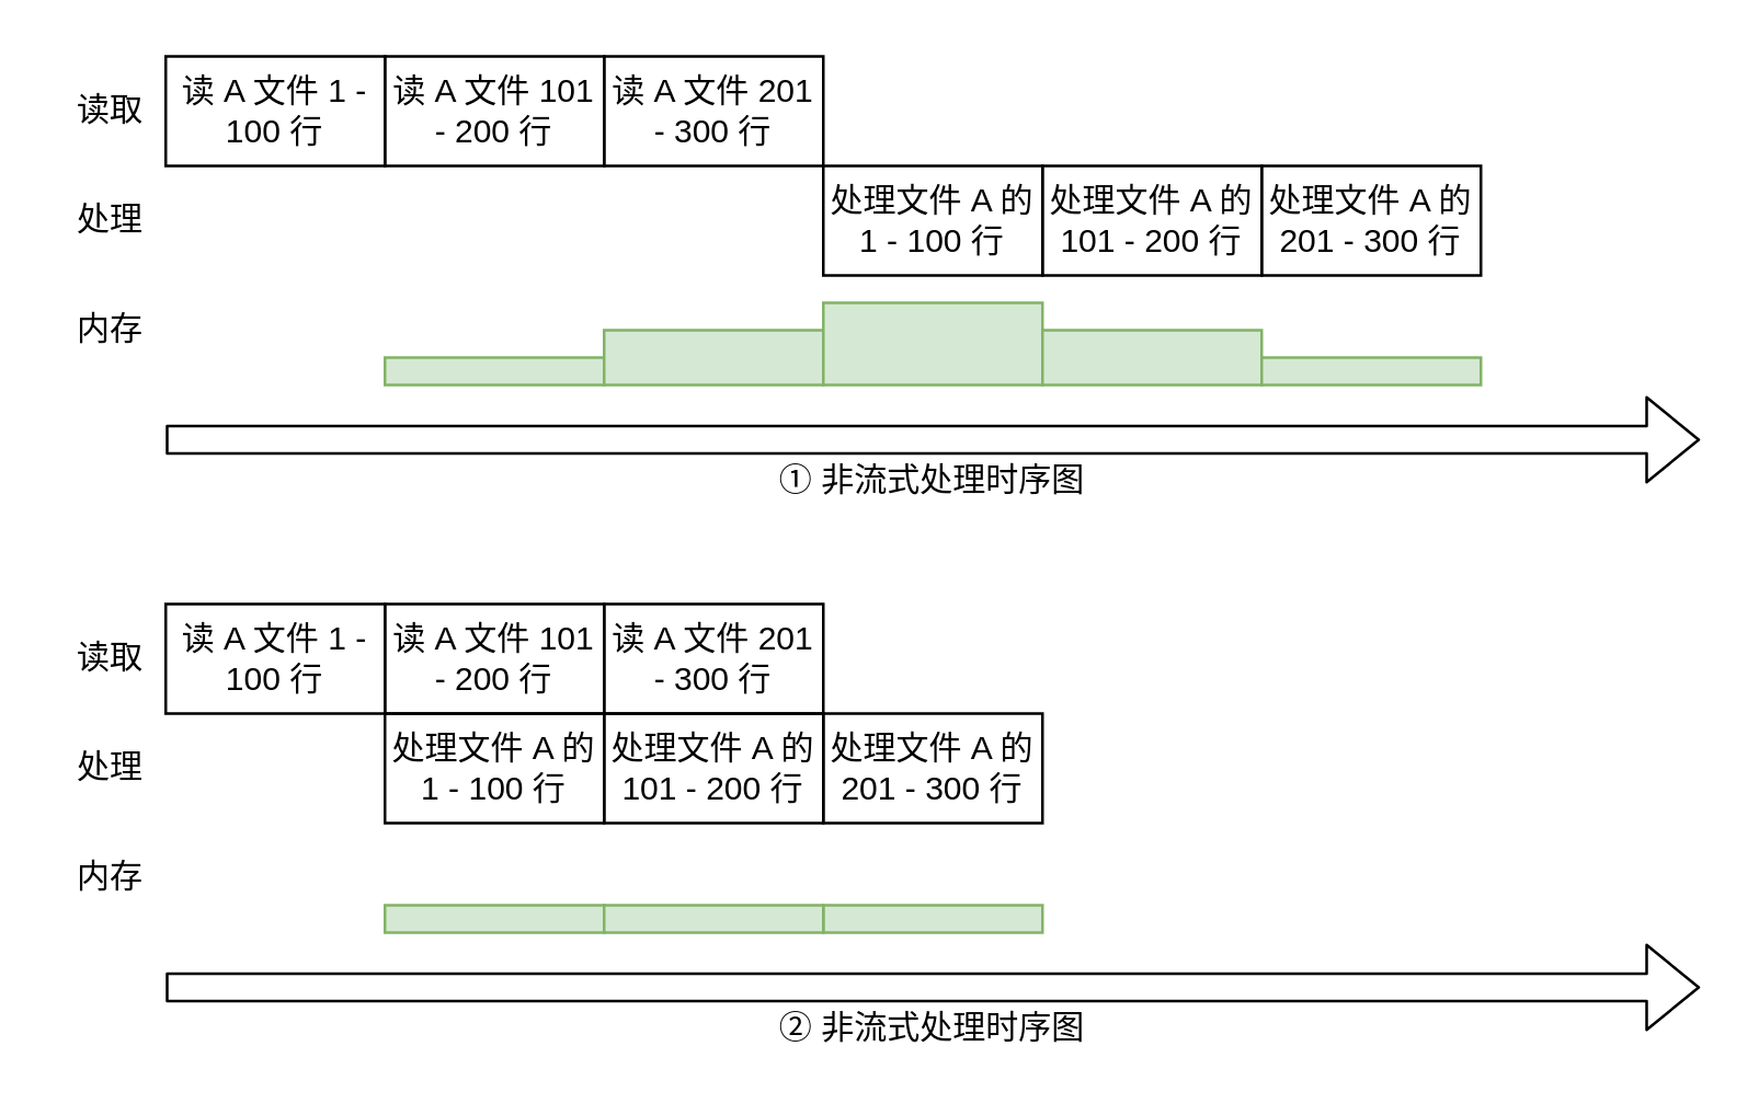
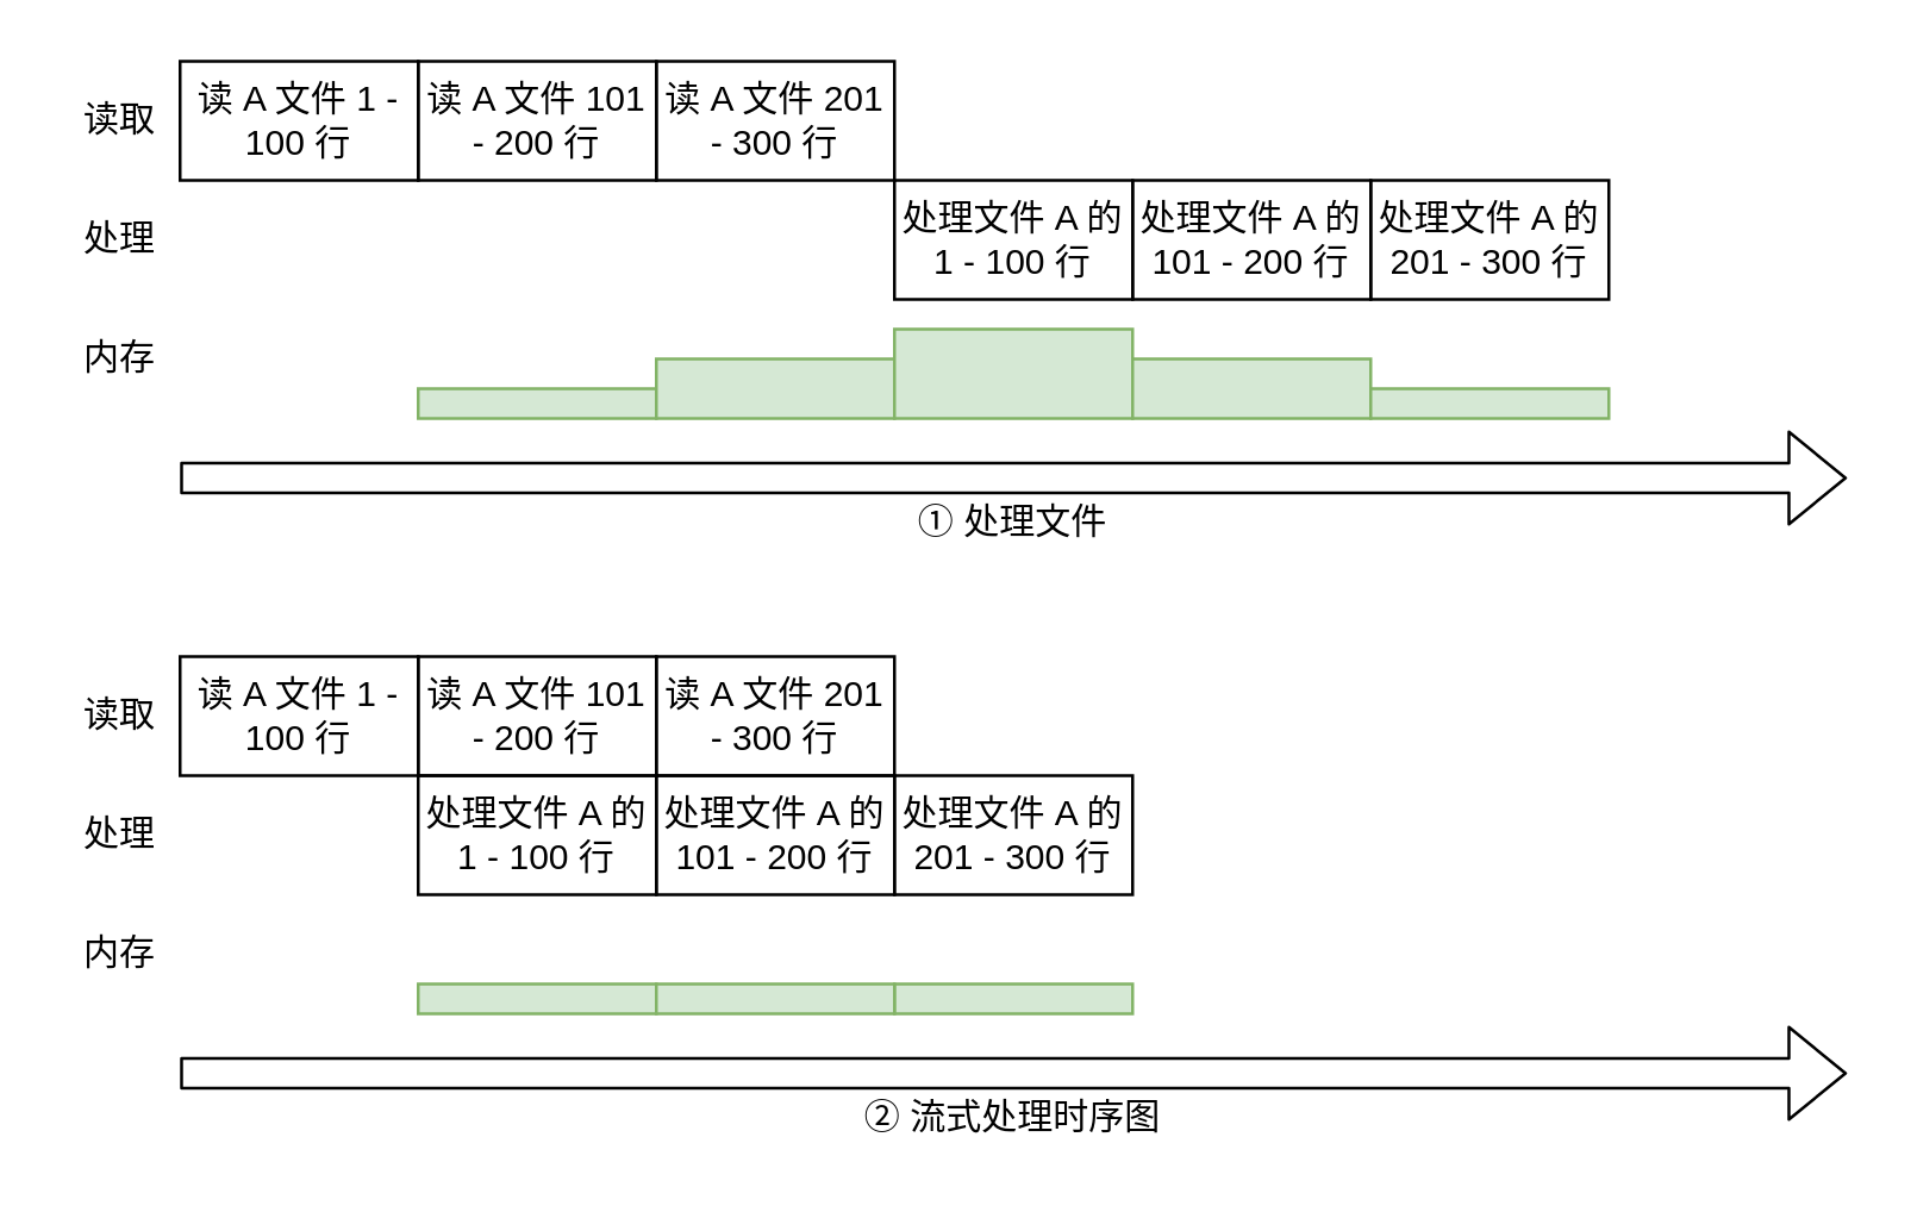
- <mxCell id="15" value="① 非流式处理时序图" style="rounded=0;whiteSpace=wrap;html=1;fillColor=none;strokeColor=none;" vertex="1" parent="1"><mxGeometry x="60" y="165" width="560" height="20" as="geometry" /></mxCell>
+ <mxCell id="15" value="① 处理文件" style="rounded=0;whiteSpace=wrap;html=1;fillColor=none;strokeColor=none;" vertex="1" parent="1"><mxGeometry x="60" y="165" width="560" height="20" as="geometry" /></mxCell>
- <mxCell id="17" value="② 非流式处理时序图" style="rounded=0;whiteSpace=wrap;html=1;fillColor=none;strokeColor=none;" vertex="1" parent="1"><mxGeometry x="60" y="365" width="560" height="20" as="geometry" /></mxCell>
+ <mxCell id="17" value="② 流式处理时序图" style="rounded=0;whiteSpace=wrap;html=1;fillColor=none;strokeColor=none;" vertex="1" parent="1"><mxGeometry x="60" y="365" width="560" height="20" as="geometry" /></mxCell>
